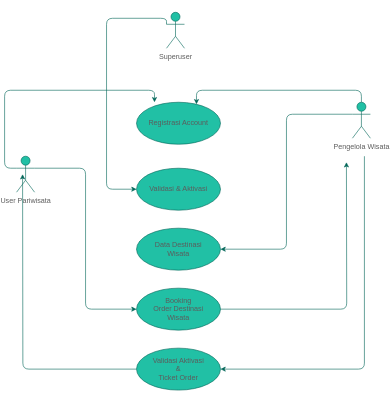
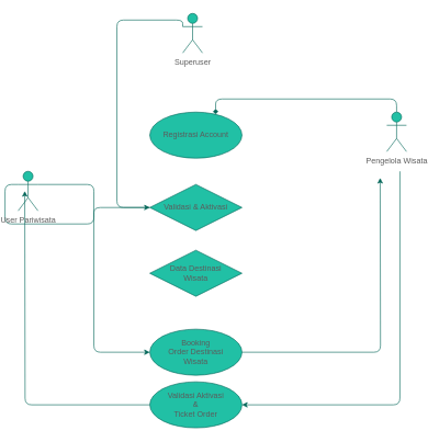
- <mxCell id="7" style="edgeStyle=orthogonalEdgeStyle;curved=0;rounded=1;sketch=0;orthogonalLoop=1;jettySize=auto;html=1;exitX=0.5;exitY=0;exitDx=0;exitDy=0;exitPerimeter=0;strokeColor=#006658;fillColor=#21C0A5;fontColor=#5C5C5C;" edge="1" parent="1" source="9" target="5"><mxGeometry relative="1" as="geometry"><Array as="points"><mxPoint x="595" y="150" /><mxPoint x="320" y="150" /></Array></mxGeometry></mxCell>
+ <mxCell id="7" style="edgeStyle=orthogonalEdgeStyle;curved=0;rounded=1;sketch=0;orthogonalLoop=1;jettySize=auto;html=1;exitX=0.5;exitY=0;exitDx=0;exitDy=0;exitPerimeter=0;strokeColor=#006658;fillColor=#21C0A5;fontColor=#5C5C5C;endArrow=diamond;" edge="1" parent="1" source="9" target="5"><mxGeometry relative="1" as="geometry"><Array as="points"><mxPoint x="595" y="150" /><mxPoint x="320" y="150" /></Array></mxGeometry></mxCell>
- <mxCell id="2" style="edgeStyle=orthogonalEdgeStyle;curved=0;rounded=1;sketch=0;orthogonalLoop=1;jettySize=auto;html=1;exitX=0;exitY=0.333;exitDx=0;exitDy=0;exitPerimeter=0;entryX=0.214;entryY=0;entryDx=0;entryDy=0;entryPerimeter=0;strokeColor=#006658;fillColor=#21C0A5;fontColor=#5C5C5C;" edge="1" parent="1" source="4" target="5"><mxGeometry relative="1" as="geometry" /></mxCell>
+ <mxCell id="2" style="edgeStyle=orthogonalEdgeStyle;curved=0;rounded=1;sketch=0;orthogonalLoop=1;jettySize=auto;html=1;exitX=0;exitY=0.333;exitDx=0;exitDy=0;exitPerimeter=0;strokeColor=#006658;fillColor=#21C0A5;fontColor=#5C5C5C;" edge="1" parent="1" source="4" target="6"><mxGeometry relative="1" as="geometry" /></mxCell>
- <mxCell id="8" style="edgeStyle=orthogonalEdgeStyle;curved=0;rounded=1;sketch=0;orthogonalLoop=1;jettySize=auto;html=1;exitX=0;exitY=0.333;exitDx=0;exitDy=0;exitPerimeter=0;entryX=1;entryY=0.5;entryDx=0;entryDy=0;strokeColor=#006658;fillColor=#21C0A5;fontColor=#5C5C5C;" edge="1" parent="1" source="9" target="12"><mxGeometry relative="1" as="geometry" /></mxCell>
- <mxCell id="10" style="edgeStyle=orthogonalEdgeStyle;curved=0;rounded=1;sketch=0;orthogonalLoop=1;jettySize=auto;html=1;exitX=0;exitY=0.333;exitDx=0;exitDy=0;exitPerimeter=0;entryX=0;entryY=0.5;entryDx=0;entryDy=0;strokeColor=#006658;fillColor=#21C0A5;fontColor=#5C5C5C;" edge="1" parent="1" source="11" target="6"><mxGeometry relative="1" as="geometry"><Array as="points"><mxPoint x="170" y="30" /><mxPoint x="170" y="315" /></Array></mxGeometry></mxCell>
+ <mxCell id="10" style="edgeStyle=orthogonalEdgeStyle;curved=0;rounded=1;sketch=0;orthogonalLoop=1;jettySize=auto;html=1;exitX=0;exitY=0.333;exitDx=0;exitDy=0;exitPerimeter=0;entryX=0;entryY=0.5;entryDx=0;entryDy=0;strokeColor=#006658;fillColor=#21C0A5;fontColor=#5C5C5C;endArrow=none;" edge="1" parent="1" source="11" target="6"><mxGeometry relative="1" as="geometry"><Array as="points"><mxPoint x="170" y="30" /><mxPoint x="170" y="315" /></Array></mxGeometry></mxCell>
- <mxCell id="6" value="Validasi &amp;amp; Aktivasi" style="ellipse;whiteSpace=wrap;html=1;rounded=0;sketch=0;strokeColor=#006658;fillColor=#21C0A5;fontColor=#5C5C5C;" vertex="1" parent="1"><mxGeometry x="220" y="280" width="140" height="70" as="geometry" /></mxCell>
+ <mxCell id="6" value="Validasi &amp;amp; Aktivasi" style="rhombus;whiteSpace=wrap;html=1;sketch=0;strokeColor=#006658;fillColor=#21C0A5;fontColor=#5C5C5C;" vertex="1" parent="1"><mxGeometry x="220" y="280" width="140" height="70" as="geometry" /></mxCell>
- <mxCell id="12" value="&lt;div&gt;Data Destinasi&lt;/div&gt;&lt;div&gt; Wisata&lt;/div&gt;" style="ellipse;whiteSpace=wrap;html=1;rounded=0;sketch=0;strokeColor=#006658;fillColor=#21C0A5;fontColor=#5C5C5C;" vertex="1" parent="1"><mxGeometry x="220" y="380" width="140" height="70" as="geometry" /></mxCell>
+ <mxCell id="12" value="&lt;div&gt;Data Destinasi&lt;/div&gt;&lt;div&gt; Wisata&lt;/div&gt;" style="rhombus;whiteSpace=wrap;html=1;sketch=0;strokeColor=#006658;fillColor=#21C0A5;fontColor=#5C5C5C;" vertex="1" parent="1"><mxGeometry x="220" y="380" width="140" height="70" as="geometry" /></mxCell>
- <mxCell id="14" value="&lt;div&gt;Booking &lt;br&gt;&lt;/div&gt;&lt;div&gt;Order Destinasi&lt;/div&gt;&lt;div&gt; Wisata&lt;/div&gt;" style="ellipse;whiteSpace=wrap;html=1;rounded=0;sketch=0;strokeColor=#006658;fillColor=#21C0A5;fontColor=#5C5C5C;" vertex="1" parent="1"><mxGeometry x="220" y="480" width="140" height="70" as="geometry" /></mxCell>
+ <mxCell id="14" value="&lt;div&gt;Booking &lt;br&gt;&lt;/div&gt;&lt;div&gt;Order Destinasi&lt;/div&gt;&lt;div&gt; Wisata&lt;/div&gt;" style="ellipse;whiteSpace=wrap;html=1;rounded=0;sketch=0;strokeColor=#006658;fillColor=#21C0A5;fontColor=#5C5C5C;" vertex="1" parent="1"><mxGeometry x="220" y="500" width="140" height="70" as="geometry" /></mxCell>
